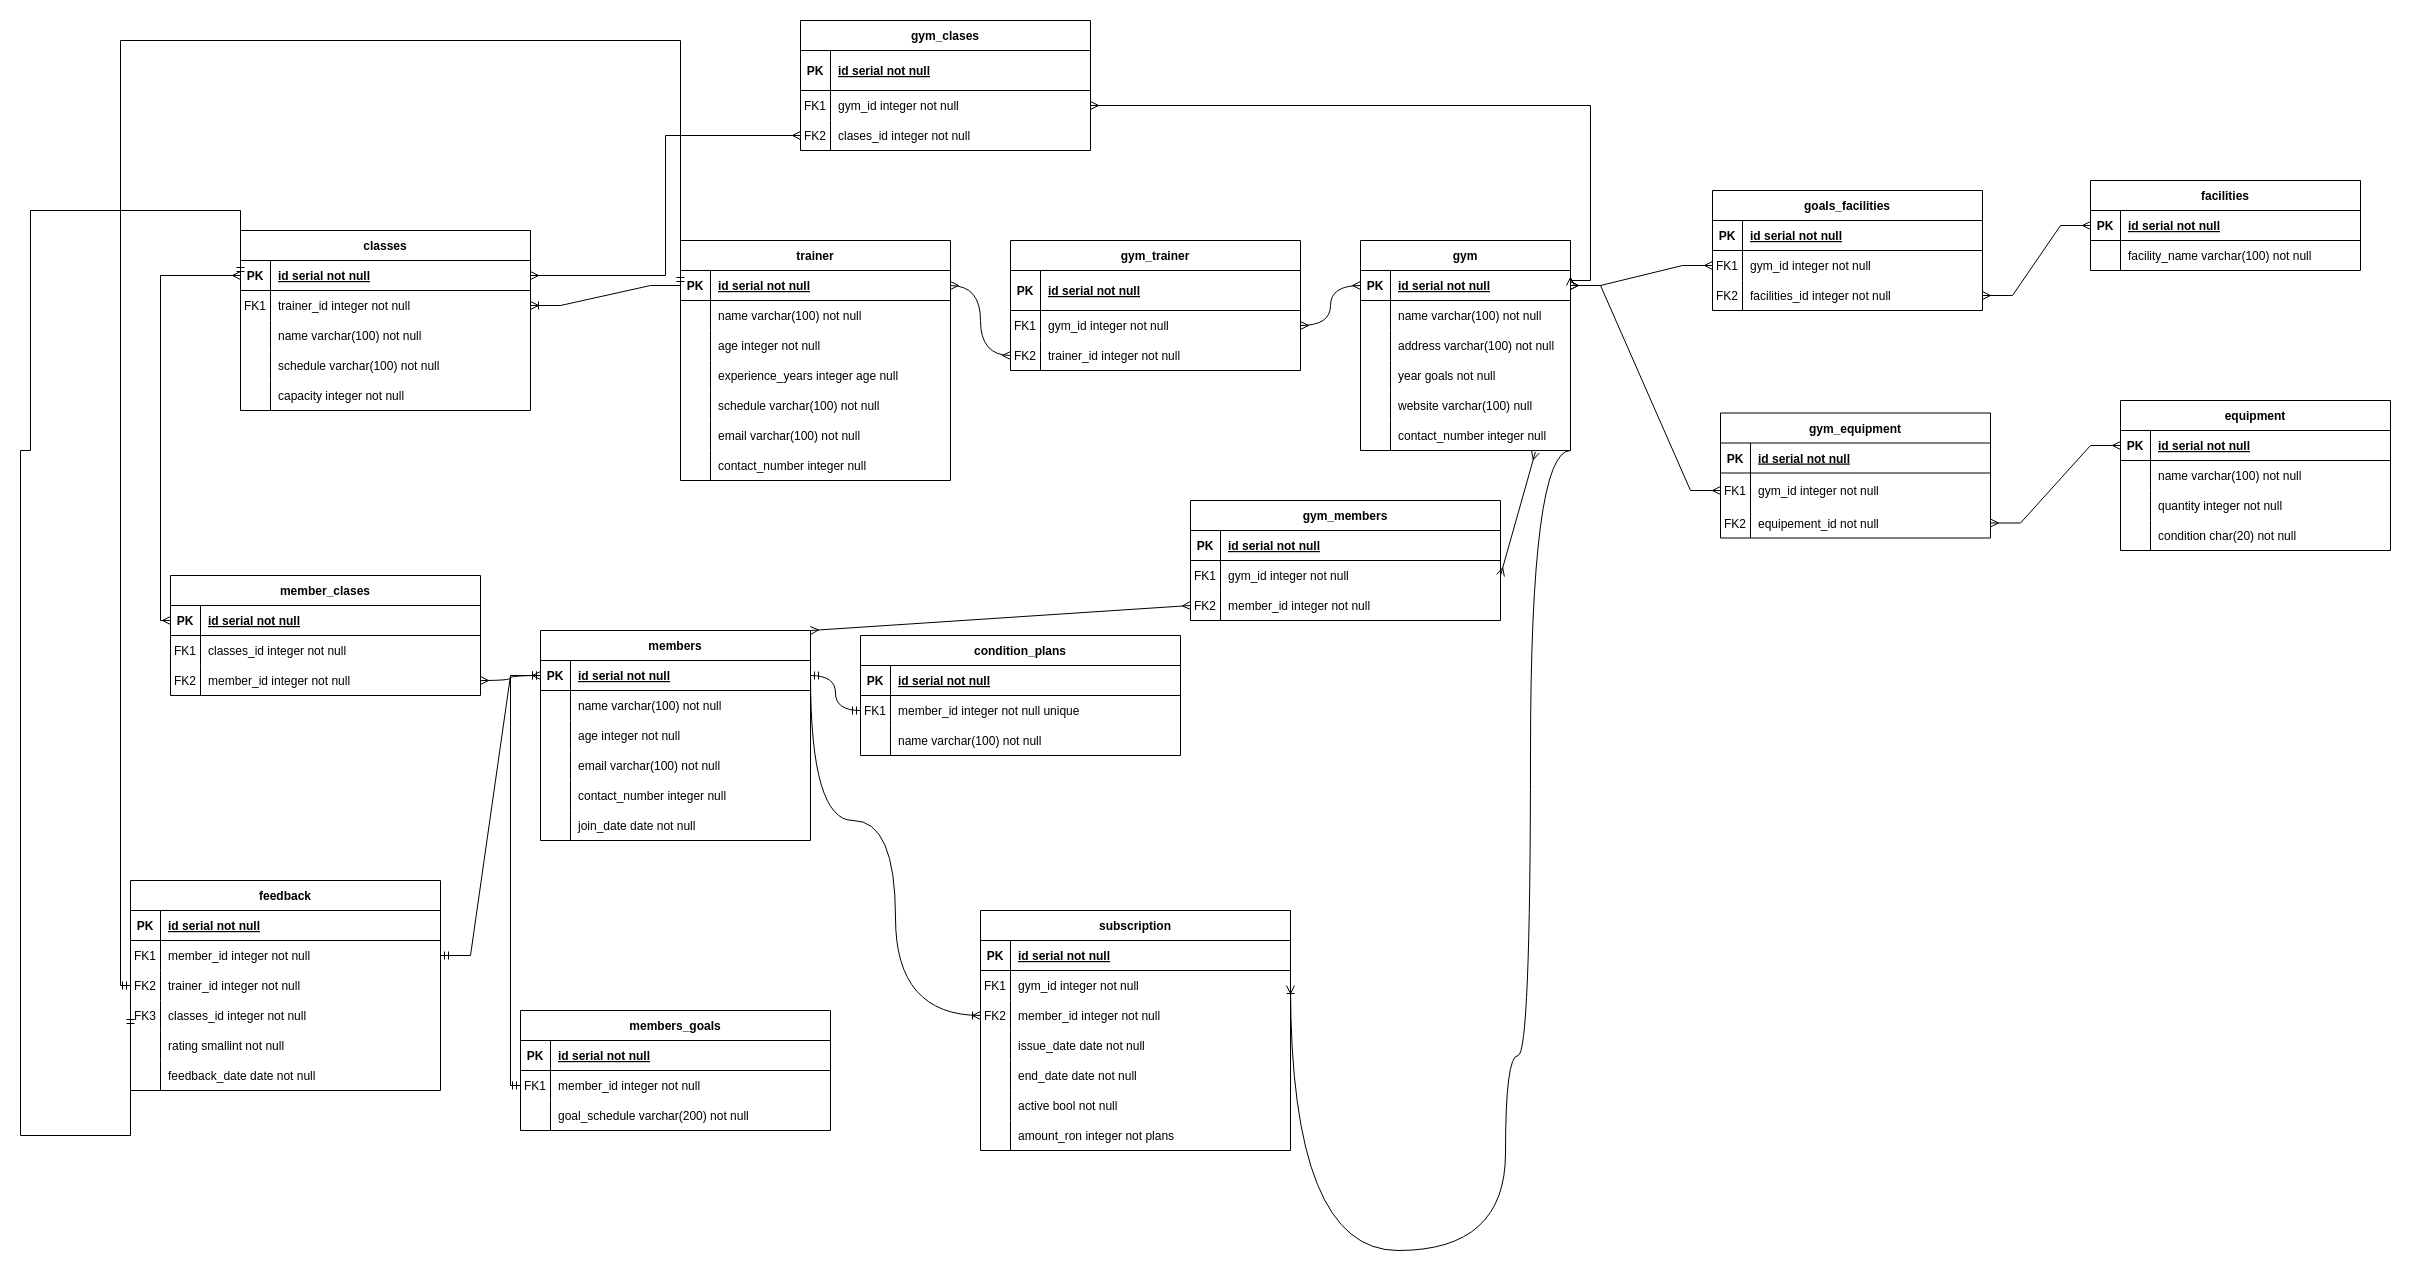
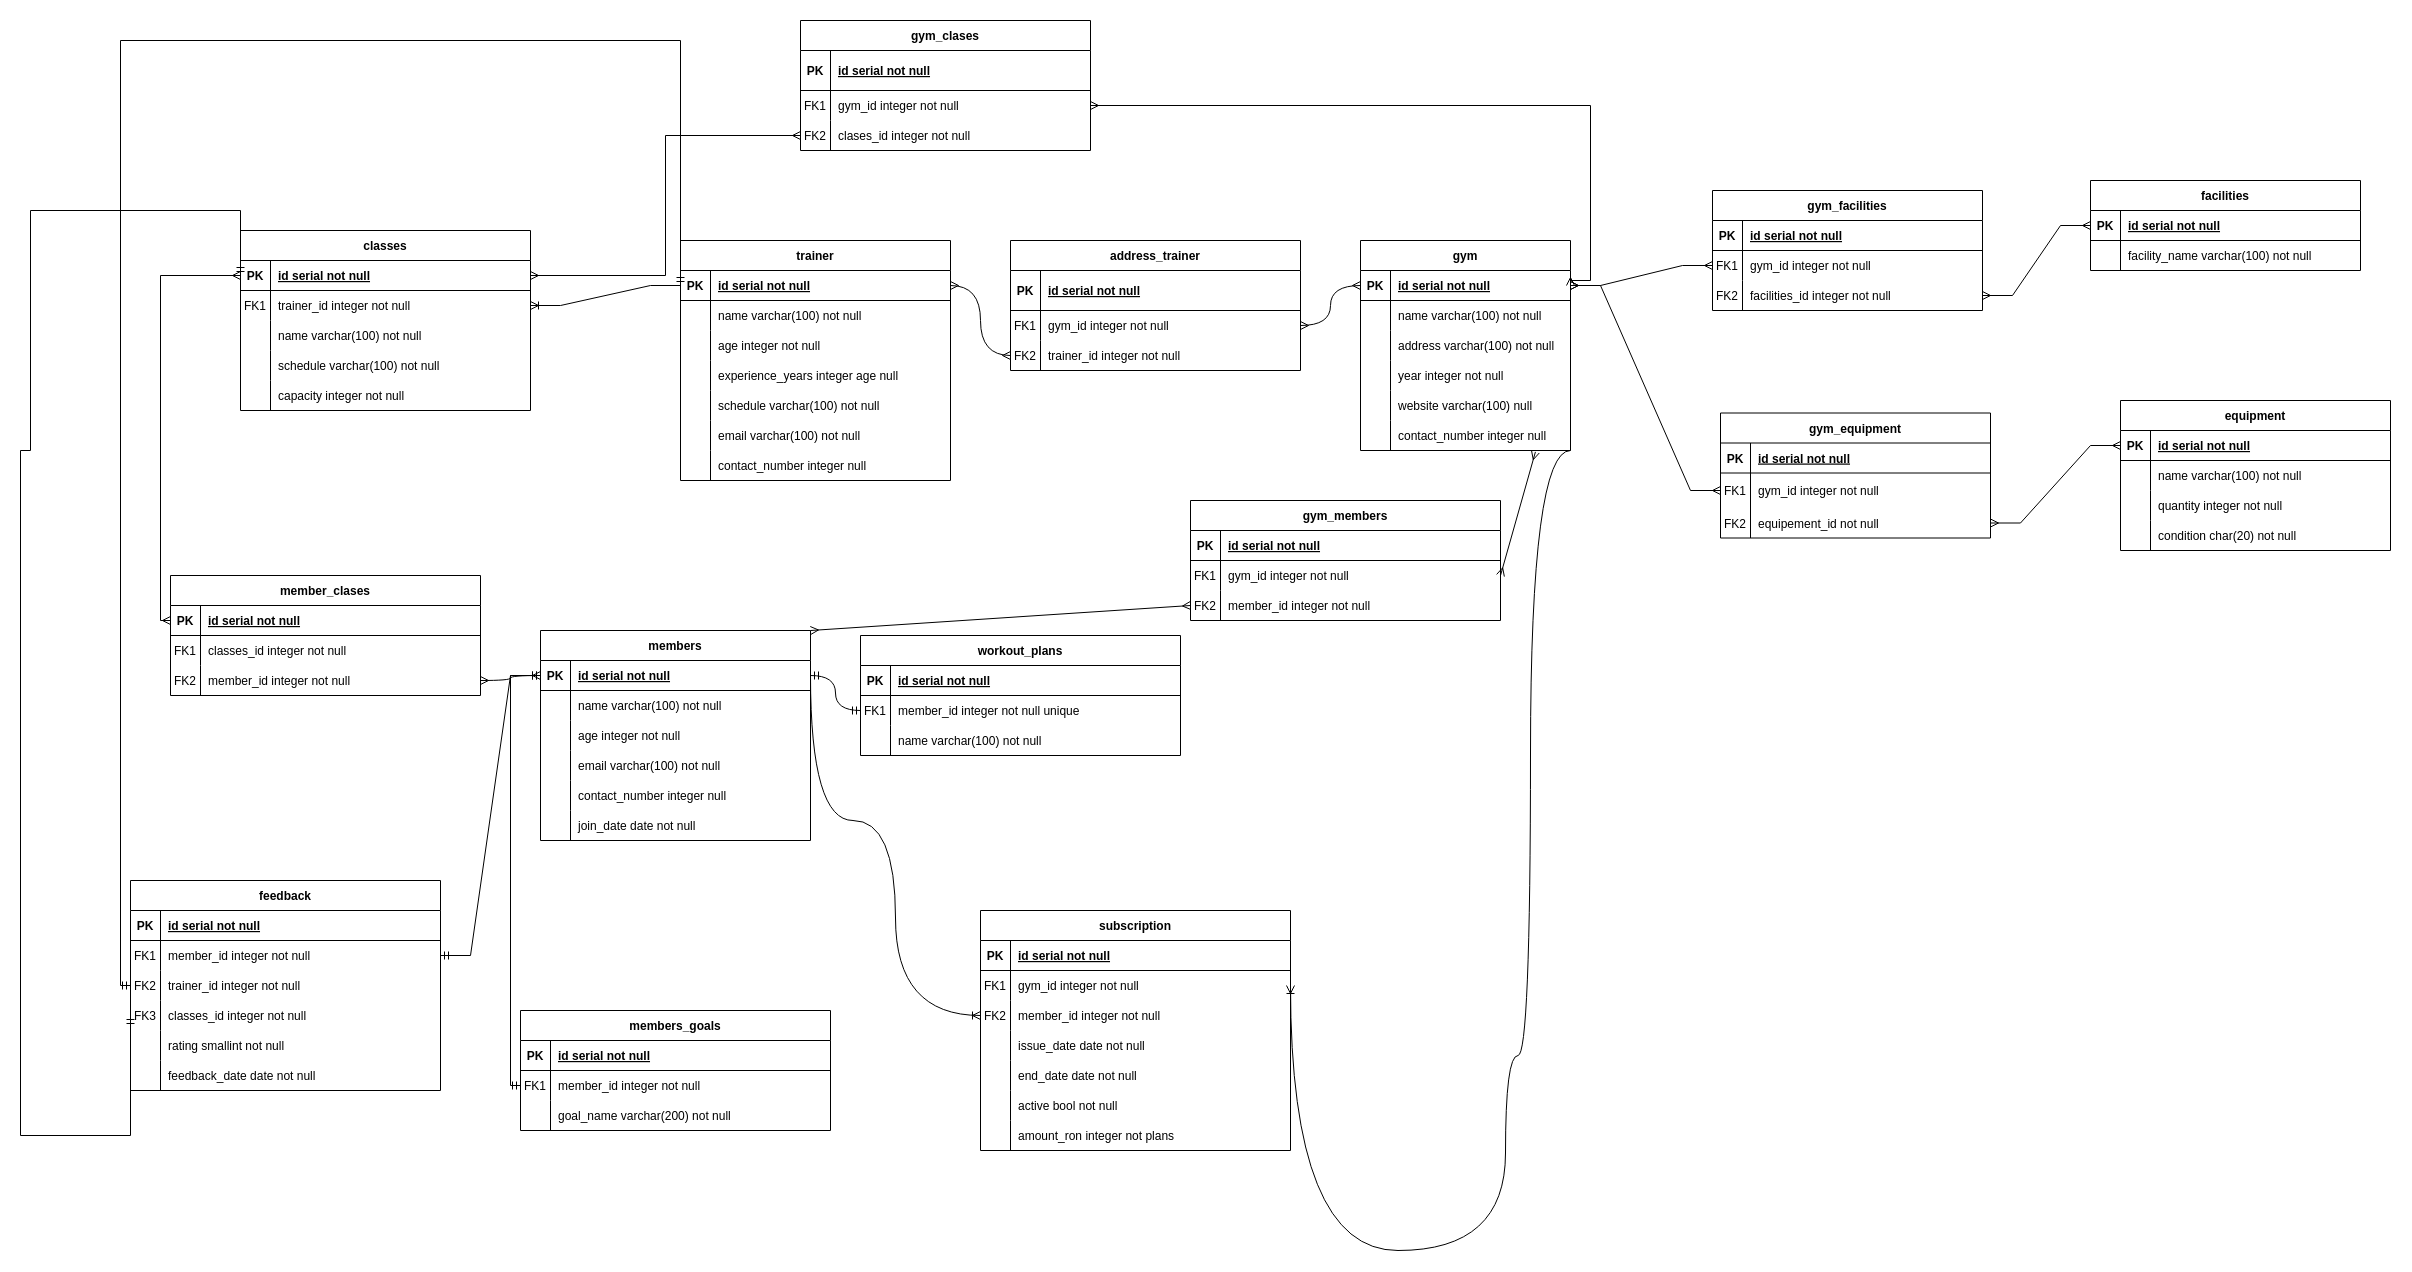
- <mxCell id="215" value="goals_facilities" style="shape=table;startSize=30;container=1;collapsible=1;childLayout=tableLayout;fixedRows=1;rowLines=0;fontStyle=1;align=center;resizeLast=1;" vertex="1" parent="1"><mxGeometry x="1712" y="190" width="270" height="120" as="geometry" /></mxCell>
+ <mxCell id="215" value="gym_facilities" style="shape=table;startSize=30;container=1;collapsible=1;childLayout=tableLayout;fixedRows=1;rowLines=0;fontStyle=1;align=center;resizeLast=1;" vertex="1" parent="1"><mxGeometry x="1712" y="190" width="270" height="120" as="geometry" /></mxCell>
- <mxCell id="78" value="gym_trainer" style="shape=table;startSize=30;container=1;collapsible=1;childLayout=tableLayout;fixedRows=1;rowLines=0;fontStyle=1;align=center;resizeLast=1;" parent="1" vertex="1"><mxGeometry x="1010" y="240" width="290" height="130.0" as="geometry" /></mxCell>
+ <mxCell id="78" value="address_trainer" style="shape=table;startSize=30;container=1;collapsible=1;childLayout=tableLayout;fixedRows=1;rowLines=0;fontStyle=1;align=center;resizeLast=1;" parent="1" vertex="1"><mxGeometry x="1010" y="240" width="290" height="130.0" as="geometry" /></mxCell>
- <mxCell id="14" value="year goals not null" style="shape=partialRectangle;overflow=hidden;connectable=0;fillColor=none;align=left;strokeColor=inherit;top=0;left=0;bottom=0;right=0;spacingLeft=6;" parent="12" vertex="1"><mxGeometry x="30" width="180" height="30" as="geometry"><mxRectangle width="180" height="30" as="alternateBounds" /></mxGeometry></mxCell>
+ <mxCell id="14" value="year integer not null" style="shape=partialRectangle;overflow=hidden;connectable=0;fillColor=none;align=left;strokeColor=inherit;top=0;left=0;bottom=0;right=0;spacingLeft=6;" parent="12" vertex="1"><mxGeometry x="30" width="180" height="30" as="geometry"><mxRectangle width="180" height="30" as="alternateBounds" /></mxGeometry></mxCell>
- <mxCell id="111" value="condition_plans" style="shape=table;startSize=30;container=1;collapsible=1;childLayout=tableLayout;fixedRows=1;rowLines=0;fontStyle=1;align=center;resizeLast=1;" parent="1" vertex="1"><mxGeometry x="860" y="635" width="320" height="120" as="geometry" /></mxCell>
+ <mxCell id="111" value="workout_plans" style="shape=table;startSize=30;container=1;collapsible=1;childLayout=tableLayout;fixedRows=1;rowLines=0;fontStyle=1;align=center;resizeLast=1;" parent="1" vertex="1"><mxGeometry x="860" y="635" width="320" height="120" as="geometry" /></mxCell>
- <mxCell id="188" value="goal_schedule varchar(200) not null" style="shape=partialRectangle;overflow=hidden;connectable=0;fillColor=none;align=left;strokeColor=inherit;top=0;left=0;bottom=0;right=0;spacingLeft=6;" parent="186" vertex="1"><mxGeometry x="30" width="280" height="30" as="geometry"><mxRectangle width="280" height="30" as="alternateBounds" /></mxGeometry></mxCell>
+ <mxCell id="188" value="goal_name varchar(200) not null" style="shape=partialRectangle;overflow=hidden;connectable=0;fillColor=none;align=left;strokeColor=inherit;top=0;left=0;bottom=0;right=0;spacingLeft=6;" parent="186" vertex="1"><mxGeometry x="30" width="280" height="30" as="geometry"><mxRectangle width="280" height="30" as="alternateBounds" /></mxGeometry></mxCell>
